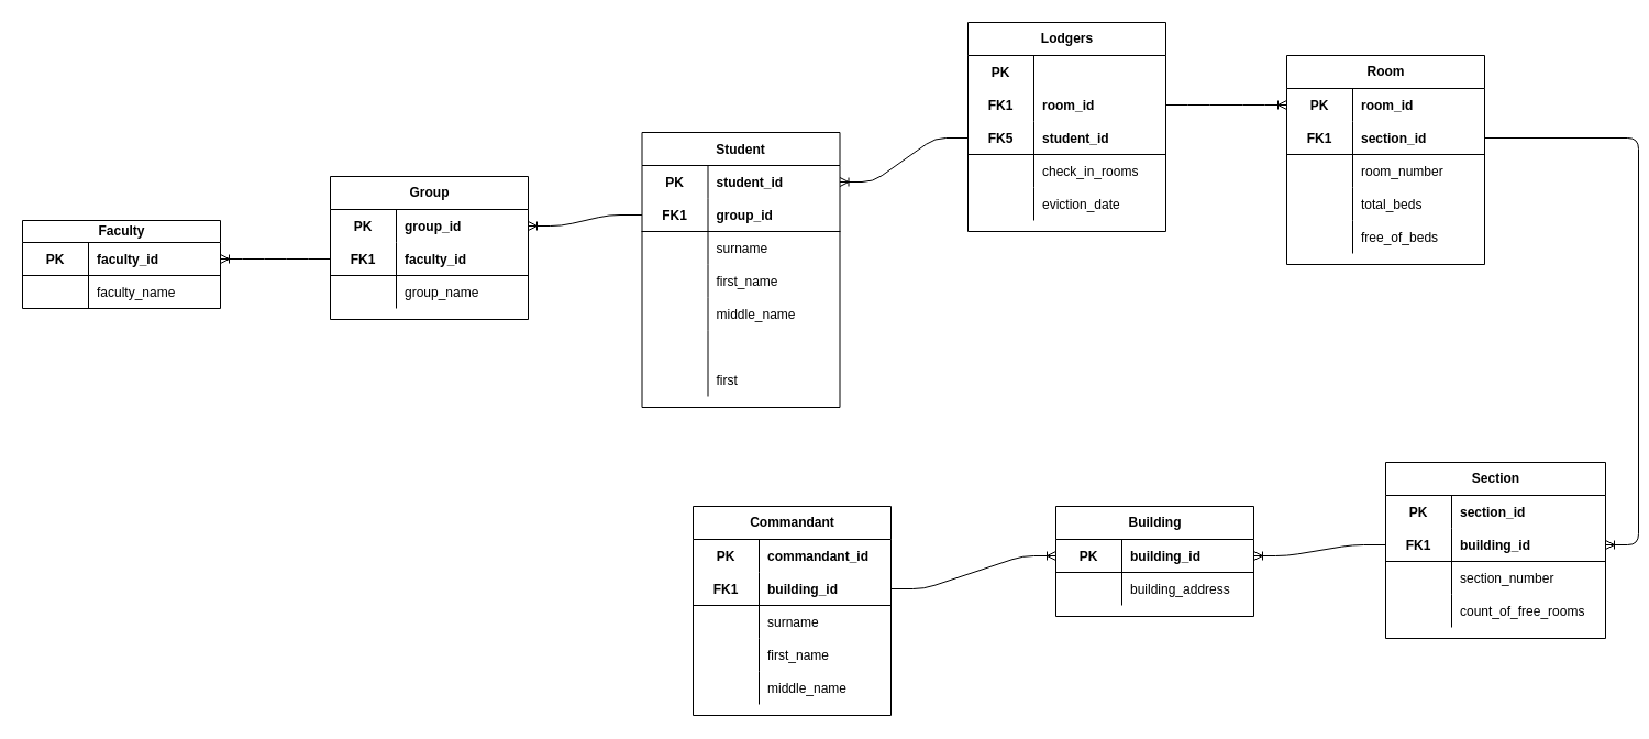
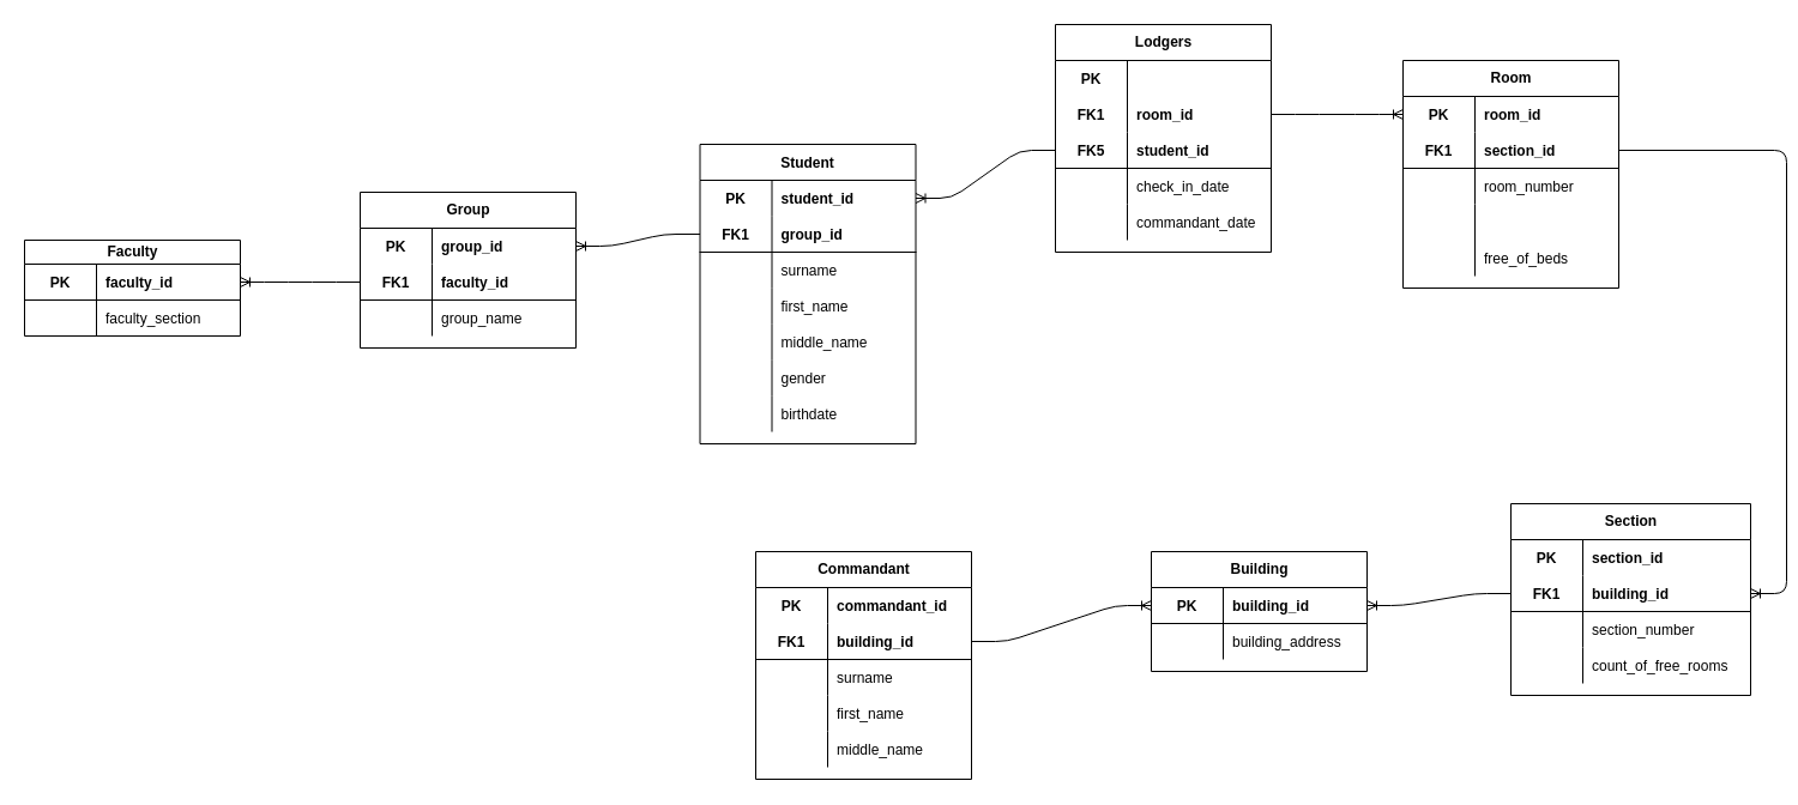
- <mxCell id="90" value="check_in_rooms" style="shape=partialRectangle;connectable=0;fillColor=none;top=0;left=0;bottom=0;right=0;align=left;spacingLeft=6;overflow=hidden;" parent="88" vertex="1"><mxGeometry x="60" width="120" height="30" as="geometry" /></mxCell>
+ <mxCell id="90" value="check_in_date" style="shape=partialRectangle;connectable=0;fillColor=none;top=0;left=0;bottom=0;right=0;align=left;spacingLeft=6;overflow=hidden;" parent="88" vertex="1"><mxGeometry x="60" width="120" height="30" as="geometry" /></mxCell>
- <mxCell id="93" value="eviction_date" style="shape=partialRectangle;connectable=0;fillColor=none;top=0;left=0;bottom=0;right=0;align=left;spacingLeft=6;overflow=hidden;" parent="91" vertex="1"><mxGeometry x="60" width="120" height="30" as="geometry" /></mxCell>
+ <mxCell id="93" value="commandant_date" style="shape=partialRectangle;connectable=0;fillColor=none;top=0;left=0;bottom=0;right=0;align=left;spacingLeft=6;overflow=hidden;" parent="91" vertex="1"><mxGeometry x="60" width="120" height="30" as="geometry" /></mxCell>
- <mxCell id="74" value="total_beds" style="shape=partialRectangle;connectable=0;fillColor=none;top=0;left=0;bottom=0;right=0;align=left;spacingLeft=6;overflow=hidden;" parent="72" vertex="1"><mxGeometry x="60" width="120" height="30" as="geometry" /></mxCell>
- <mxCell id="113" value="faculty_name" style="shape=partialRectangle;connectable=0;fillColor=none;top=0;left=0;bottom=0;right=0;align=left;spacingLeft=6;overflow=hidden;" vertex="1" parent="111"><mxGeometry x="60" width="120" height="30" as="geometry" /></mxCell>
+ <mxCell id="113" value="faculty_section" style="shape=partialRectangle;connectable=0;fillColor=none;top=0;left=0;bottom=0;right=0;align=left;spacingLeft=6;overflow=hidden;" vertex="1" parent="111"><mxGeometry x="60" width="120" height="30" as="geometry" /></mxCell>
+ <mxCell id="20" value="gender" style="shape=partialRectangle;connectable=0;fillColor=none;top=0;left=0;bottom=0;right=0;align=left;spacingLeft=6;overflow=hidden;" parent="18" vertex="1"><mxGeometry x="60" width="120" height="30" as="geometry" /></mxCell>
- <mxCell id="23" value="first" style="shape=partialRectangle;connectable=0;fillColor=none;top=0;left=0;bottom=0;right=0;align=left;spacingLeft=6;overflow=hidden;" parent="21" vertex="1"><mxGeometry x="60" width="120" height="30" as="geometry" /></mxCell>
+ <mxCell id="23" value="birthdate" style="shape=partialRectangle;connectable=0;fillColor=none;top=0;left=0;bottom=0;right=0;align=left;spacingLeft=6;overflow=hidden;" parent="21" vertex="1"><mxGeometry x="60" width="120" height="30" as="geometry" /></mxCell>
